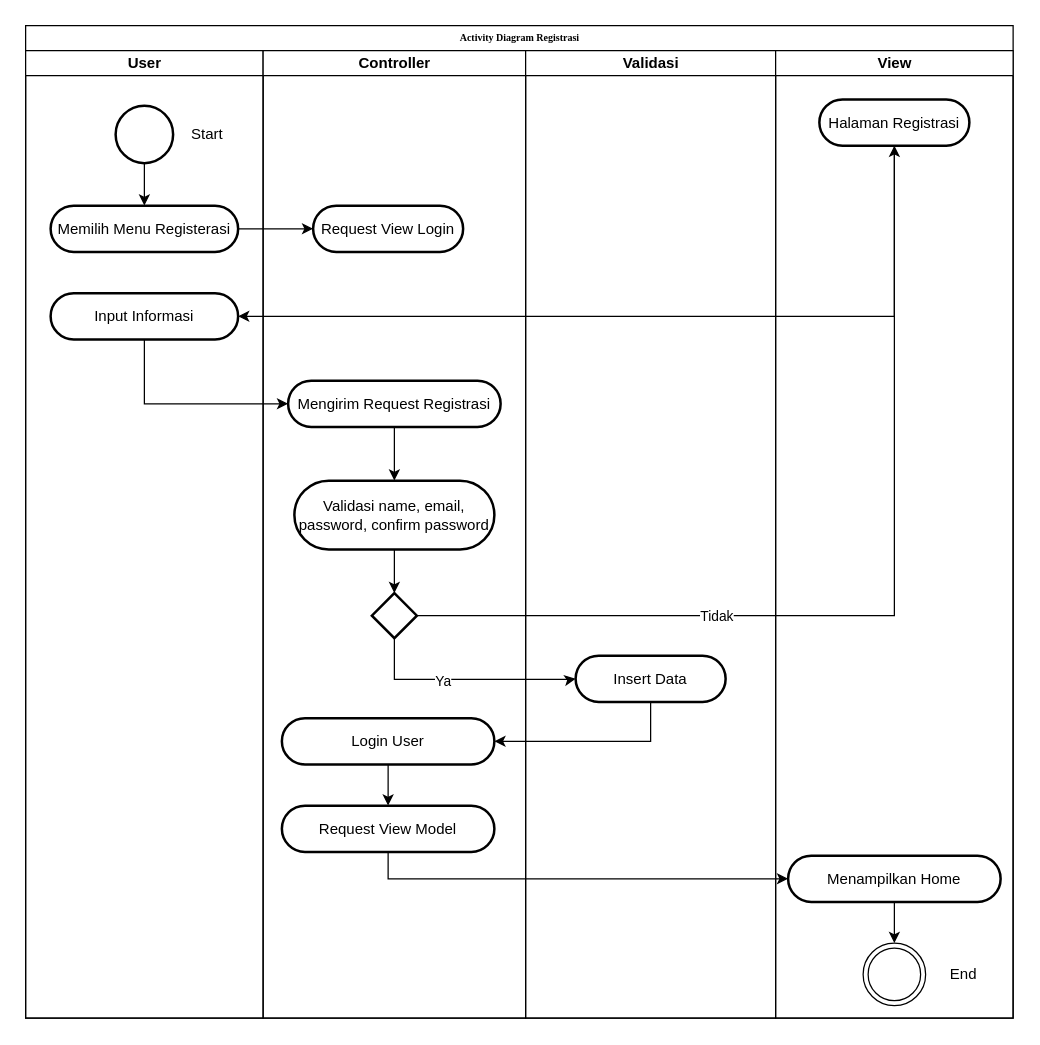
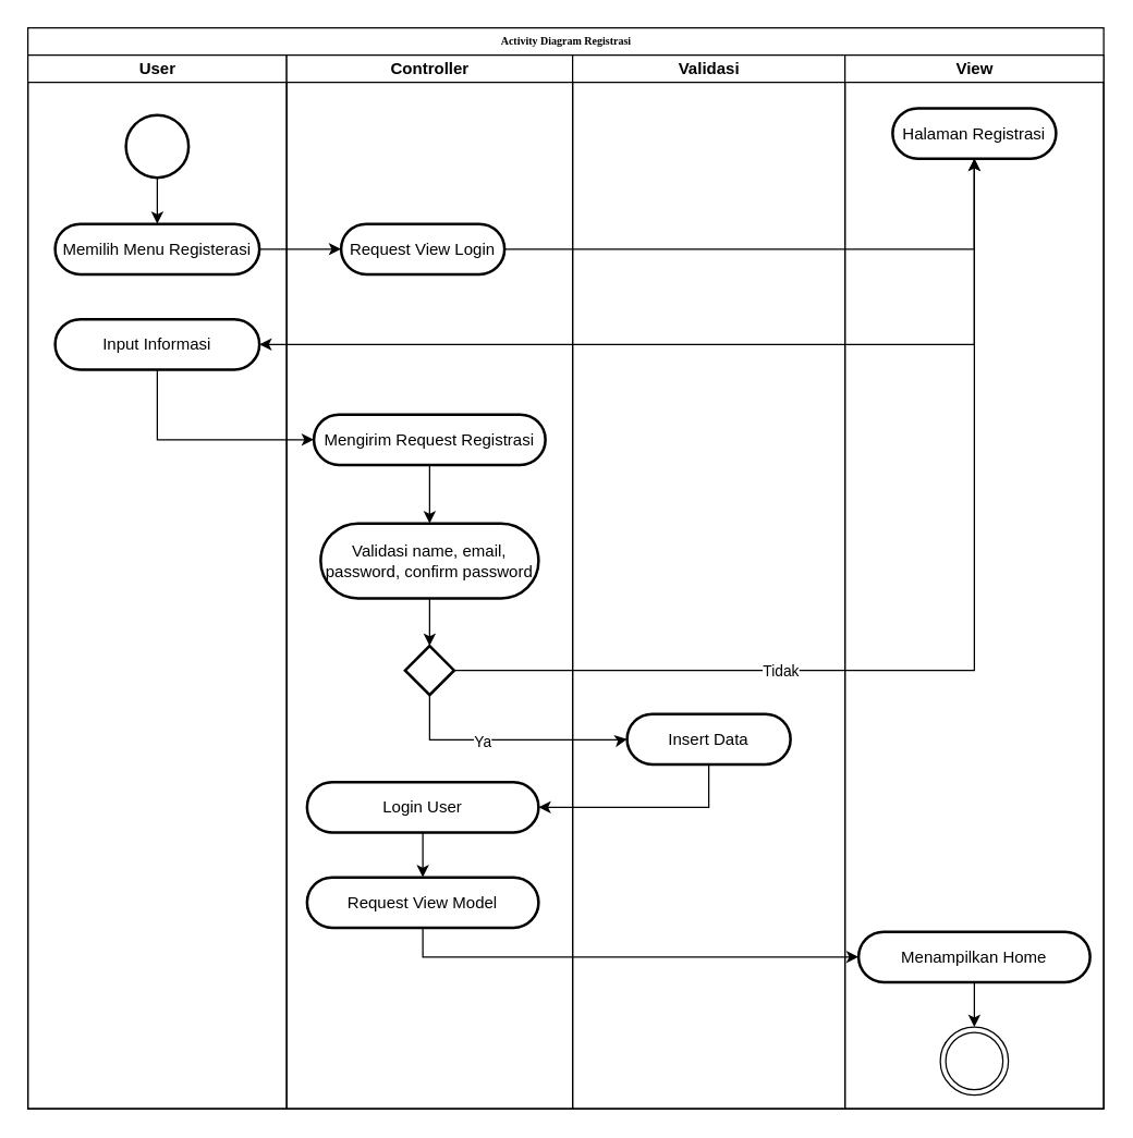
- <mxCell id="8" value="Start" style="text;html=1;align=center;verticalAlign=middle;resizable=0;points=[];autosize=1;strokeColor=none;fillColor=none;" vertex="1" parent="3"><mxGeometry x="120" y="52" width="50" height="30" as="geometry" /></mxCell>
+ <mxCell id="37" style="edgeStyle=orthogonalEdgeStyle;rounded=0;orthogonalLoop=1;jettySize=auto;html=1;" edge="1" parent="2" source="19" target="23"><mxGeometry relative="1" as="geometry" /></mxCell>
- <mxCell id="27" value="End" style="text;html=1;align=center;verticalAlign=middle;resizable=0;points=[];autosize=1;strokeColor=none;fillColor=none;" vertex="1" parent="22"><mxGeometry x="130" y="724" width="40" height="30" as="geometry" /></mxCell>
